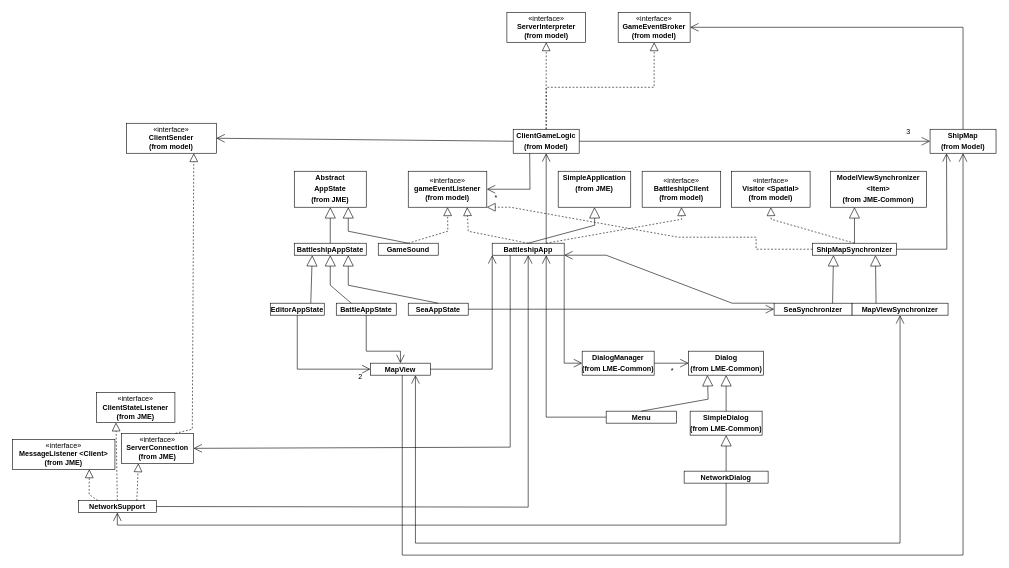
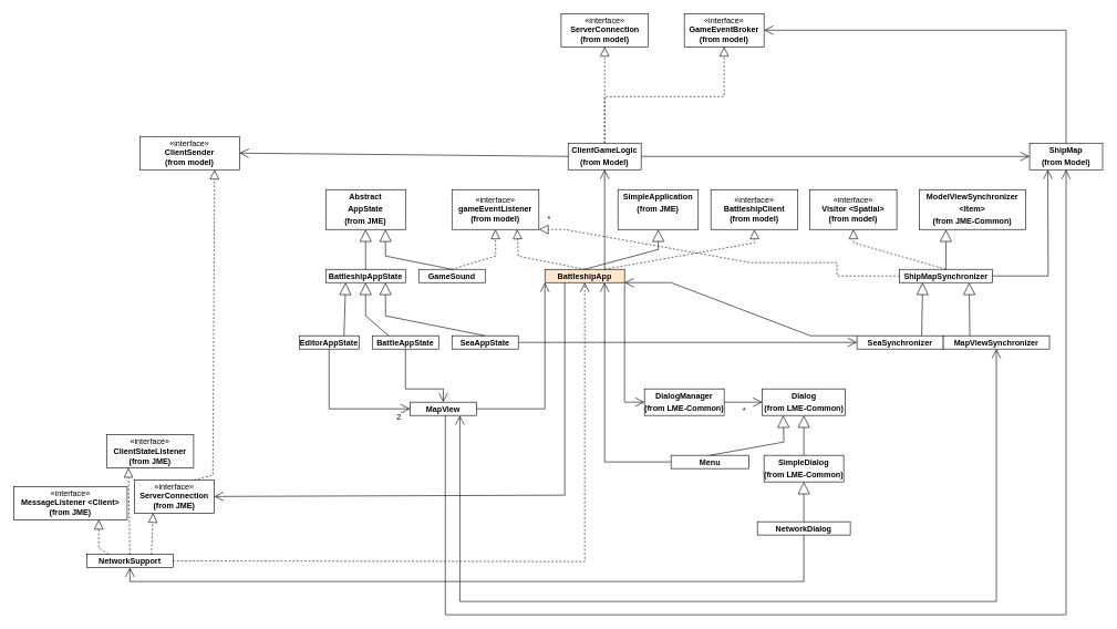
- <mxCell id="3" value="«interface»&lt;br&gt;&lt;b&gt;ServerInterpreter&lt;/b&gt;&lt;div&gt;&lt;b&gt;(from model)&lt;/b&gt;&lt;/div&gt;" style="html=1;whiteSpace=wrap;" vertex="1" parent="1"><mxGeometry x="844.5" y="20" width="131" height="50" as="geometry" /></mxCell>
+ <mxCell id="3" value="«interface»&lt;br&gt;&lt;b&gt;ServerConnection&lt;/b&gt;&lt;div&gt;&lt;b&gt;(from model)&lt;/b&gt;&lt;/div&gt;" style="html=1;whiteSpace=wrap;" vertex="1" parent="1"><mxGeometry x="844.5" y="20" width="131" height="50" as="geometry" /></mxCell>
- <mxCell id="12" value="3" style="text;html=1;align=center;verticalAlign=middle;whiteSpace=wrap;rounded=0;" vertex="1" parent="1"><mxGeometry x="1484" y="205" width="60" height="30" as="geometry" /></mxCell>
- <mxCell id="9" value="" style="endArrow=open;endFill=1;endSize=12;html=1;rounded=0;exitX=0.25;exitY=1;exitDx=0;exitDy=0;entryX=1;entryY=0.5;entryDx=0;entryDy=0;" edge="1" parent="1" source="6" target="5"><mxGeometry width="160" relative="1" as="geometry"><mxPoint x="767" y="250" as="sourcePoint" /><mxPoint x="767" y="120" as="targetPoint" /><Array as="points"><mxPoint x="883" y="315" /></Array></mxGeometry></mxCell>
- <mxCell id="17" value="&lt;p style=&quot;margin:0px;margin-top:4px;text-align:center;&quot;&gt;&lt;b&gt;BattleshipApp&lt;/b&gt;&lt;/p&gt;" style="verticalAlign=top;align=left;overflow=fill;html=1;whiteSpace=wrap;" vertex="1" parent="1"><mxGeometry x="820" y="405" width="120" height="20" as="geometry" /></mxCell>
+ <mxCell id="17" value="&lt;p style=&quot;margin:0px;margin-top:4px;text-align:center;&quot;&gt;&lt;b&gt;BattleshipApp&lt;/b&gt;&lt;/p&gt;" style="verticalAlign=top;align=left;overflow=fill;html=1;whiteSpace=wrap;fillColor=#ffe6cc;" vertex="1" parent="1"><mxGeometry x="820" y="405" width="120" height="20" as="geometry" /></mxCell>
- <mxCell id="65" value="" style="endArrow=open;endFill=1;endSize=12;html=1;rounded=0;exitX=1;exitY=0.5;exitDx=0;exitDy=0;entryX=0.5;entryY=1;entryDx=0;entryDy=0;" edge="1" parent="1" source="35" target="17"><mxGeometry width="160" relative="1" as="geometry"><mxPoint x="910" y="555" as="sourcePoint" /><mxPoint x="1070" y="555" as="targetPoint" /><Array as="points"><mxPoint x="880" y="845" /></Array></mxGeometry></mxCell>
+ <mxCell id="65" value="" style="endArrow=open;endFill=1;endSize=12;html=1;rounded=0;exitX=1;exitY=0.5;exitDx=0;exitDy=0;entryX=0.5;entryY=1;entryDx=0;entryDy=0;dashed=1;" edge="1" parent="1" source="35" target="17"><mxGeometry width="160" relative="1" as="geometry"><mxPoint x="910" y="555" as="sourcePoint" /><mxPoint x="1070" y="555" as="targetPoint" /><Array as="points"><mxPoint x="880" y="845" /></Array></mxGeometry></mxCell>
